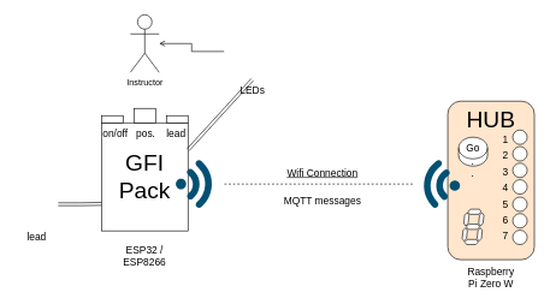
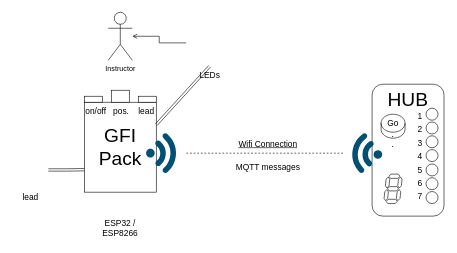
- <mxCell id="16" value="&lt;font style=&quot;font-size: 32px;&quot;&gt;HUB&lt;/font&gt;" style="rounded=1;whiteSpace=wrap;html=1;fontSize=14;verticalAlign=top;fillColor=#ffe6cc;" vertex="1" parent="1"><mxGeometry x="620" y="140" width="120" height="220" as="geometry" /></mxCell>
+ <mxCell id="16" value="&lt;font style=&quot;font-size: 32px;&quot;&gt;HUB&lt;/font&gt;" style="rounded=1;whiteSpace=wrap;html=1;fontSize=14;verticalAlign=top;" vertex="1" parent="1"><mxGeometry x="620" y="140" width="120" height="220" as="geometry" /></mxCell>
- <mxCell id="30" value="ESP32 / ESP8266" style="text;html=1;strokeColor=none;fillColor=none;align=center;verticalAlign=middle;whiteSpace=wrap;rounded=0;labelBackgroundColor=none;fontSize=14;" vertex="1" parent="1"><mxGeometry x="170" y="340" width="60" height="30" as="geometry" /></mxCell>
+ <mxCell id="30" value="ESP32 / ESP8266" style="text;html=1;strokeColor=none;fillColor=none;align=center;verticalAlign=middle;whiteSpace=wrap;rounded=0;labelBackgroundColor=none;fontSize=14;" vertex="1" parent="1"><mxGeometry x="170" y="365" width="60" height="30" as="geometry" /></mxCell>
- <mxCell id="31" value="Raspberry Pi Zero W" style="text;html=1;strokeColor=none;fillColor=none;align=center;verticalAlign=middle;whiteSpace=wrap;rounded=0;labelBackgroundColor=none;fontSize=14;" vertex="1" parent="1"><mxGeometry x="650" y="370" width="60" height="30" as="geometry" /></mxCell>
